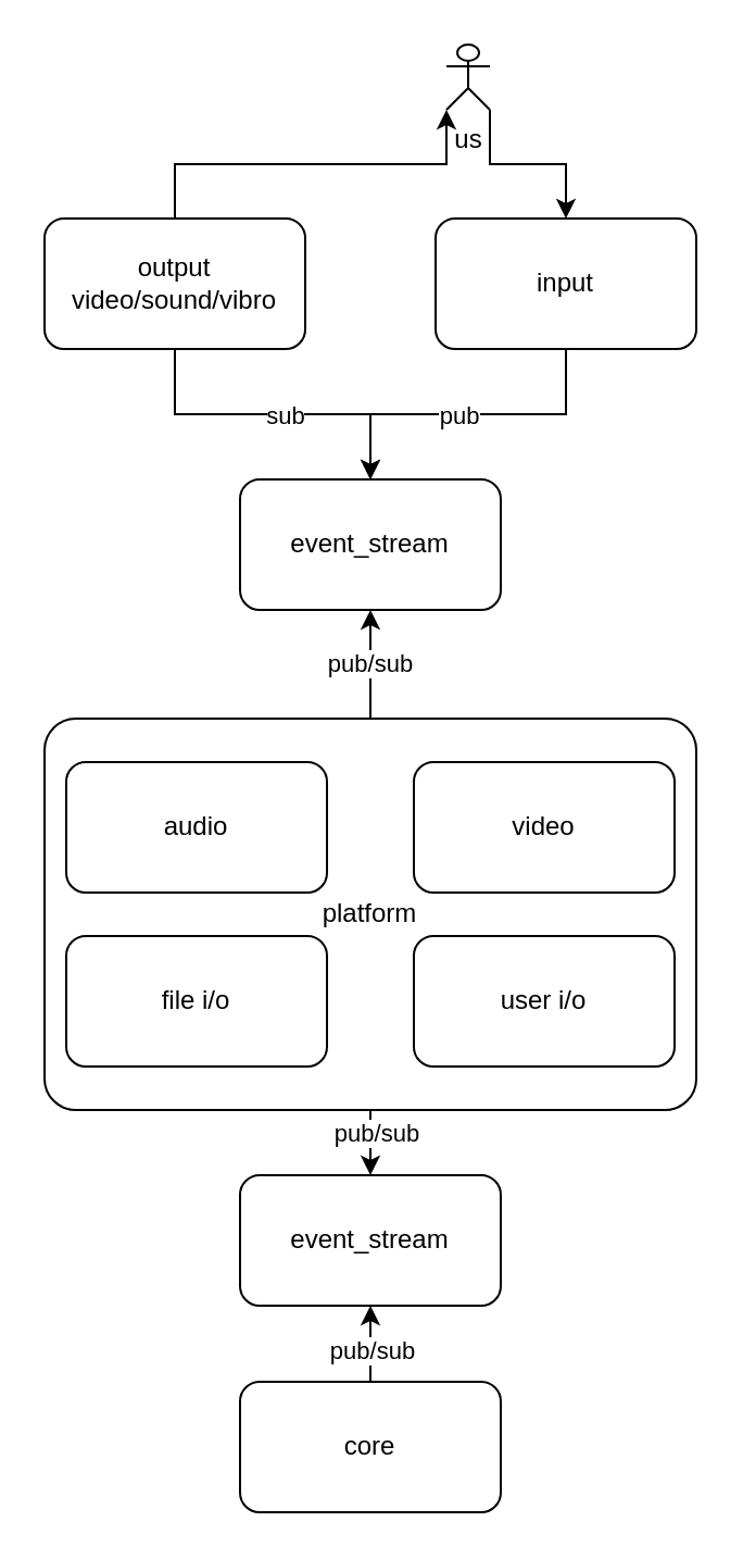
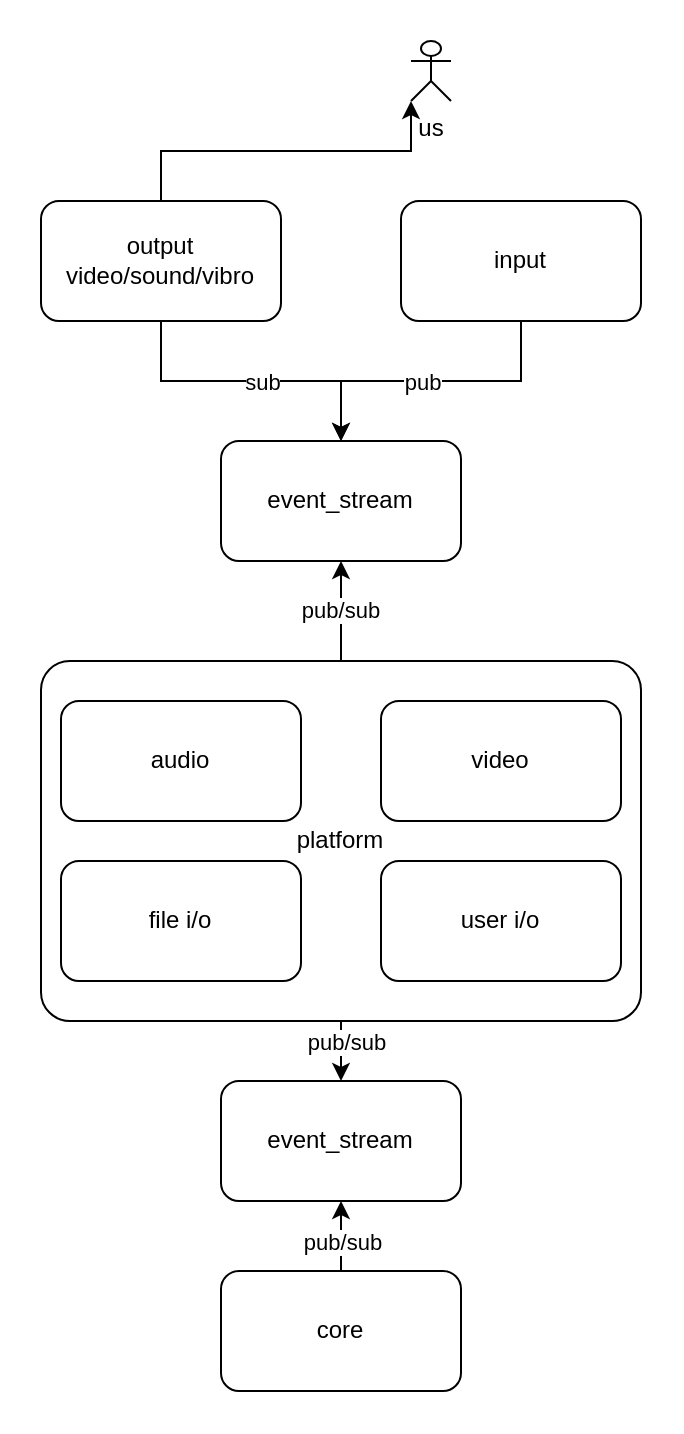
- <mxCell id="10" style="edgeStyle=orthogonalEdgeStyle;rounded=0;orthogonalLoop=1;jettySize=auto;html=1;exitX=1;exitY=1;exitDx=0;exitDy=0;exitPerimeter=0;entryX=0.5;entryY=0;entryDx=0;entryDy=0;" edge="1" parent="1" source="11" target="9"><mxGeometry relative="1" as="geometry" /></mxCell>
